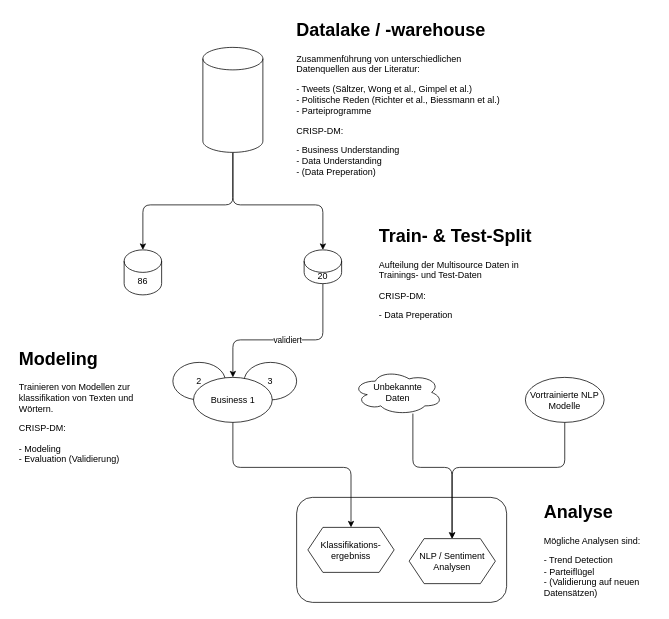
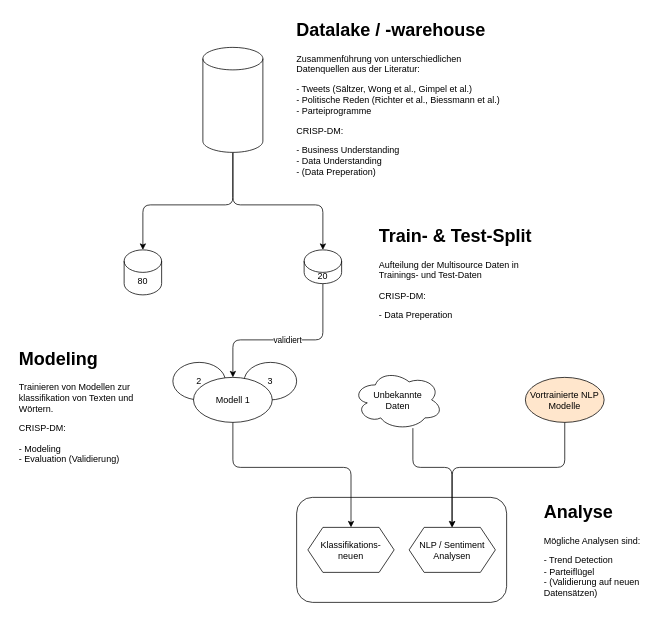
- <mxCell id="6" value="86" style="shape=cylinder3;whiteSpace=wrap;html=1;boundedLbl=1;backgroundOutline=1;size=15;" parent="1" vertex="1"><mxGeometry x="165" y="332.5" width="50" height="60" as="geometry" /></mxCell>
+ <mxCell id="6" value="80" style="shape=cylinder3;whiteSpace=wrap;html=1;boundedLbl=1;backgroundOutline=1;size=15;" parent="1" vertex="1"><mxGeometry x="165" y="332.5" width="50" height="60" as="geometry" /></mxCell>
- <mxCell id="11" value="&lt;div&gt;Unbekannte&lt;br&gt;Daten&lt;br&gt;&lt;/div&gt;" style="ellipse;shape=cloud;whiteSpace=wrap;html=1;" parent="1" vertex="1"><mxGeometry x="470" y="492.5" width="120" height="60" as="geometry" /></mxCell>
+ <mxCell id="11" value="&lt;div&gt;Unbekannte&lt;br&gt;Daten&lt;br&gt;&lt;/div&gt;" style="ellipse;shape=cloud;whiteSpace=wrap;html=1;" parent="1" vertex="1"><mxGeometry x="470" y="492.5" width="120" height="80" as="geometry" /></mxCell>
- <mxCell id="20" value="Business 1" style="ellipse;whiteSpace=wrap;html=1;" parent="1" vertex="1"><mxGeometry x="257.5" y="502.5" width="105" height="60" as="geometry" /></mxCell>
+ <mxCell id="20" value="Modell 1" style="ellipse;whiteSpace=wrap;html=1;" parent="1" vertex="1"><mxGeometry x="257.5" y="502.5" width="105" height="60" as="geometry" /></mxCell>
- <mxCell id="10" value="Vortrainierte NLP Modelle" style="ellipse;whiteSpace=wrap;html=1;" parent="1" vertex="1"><mxGeometry x="700" y="502.5" width="105" height="60" as="geometry" /></mxCell>
+ <mxCell id="10" value="Vortrainierte NLP Modelle" style="ellipse;whiteSpace=wrap;html=1;fillColor=#ffe6cc;" parent="1" vertex="1"><mxGeometry x="700" y="502.5" width="105" height="60" as="geometry" /></mxCell>
- <mxCell id="14" value="Klassifikations-ergebniss" style="shape=hexagon;perimeter=hexagonPerimeter2;whiteSpace=wrap;html=1;fixedSize=1;fillColor=default;" parent="1" vertex="1"><mxGeometry x="410" y="702.5" width="115" height="60" as="geometry" /></mxCell>
+ <mxCell id="14" value="Klassifikations-neuen" style="shape=hexagon;perimeter=hexagonPerimeter2;whiteSpace=wrap;html=1;fixedSize=1;fillColor=default;" parent="1" vertex="1"><mxGeometry x="410" y="702.5" width="115" height="60" as="geometry" /></mxCell>
- <mxCell id="15" value="NLP / Sentiment&lt;br&gt;Analysen" style="shape=hexagon;perimeter=hexagonPerimeter2;whiteSpace=wrap;html=1;fixedSize=1;fillColor=default;" parent="1" vertex="1"><mxGeometry x="545" y="717.5" width="115" height="60" as="geometry" /></mxCell>
+ <mxCell id="15" value="NLP / Sentiment&lt;br&gt;Analysen" style="shape=hexagon;perimeter=hexagonPerimeter2;whiteSpace=wrap;html=1;fixedSize=1;fillColor=default;" parent="1" vertex="1"><mxGeometry x="545" y="702.5" width="115" height="60" as="geometry" /></mxCell>
